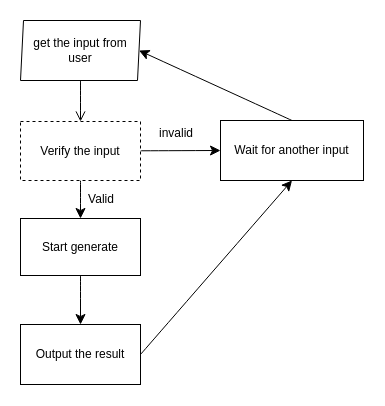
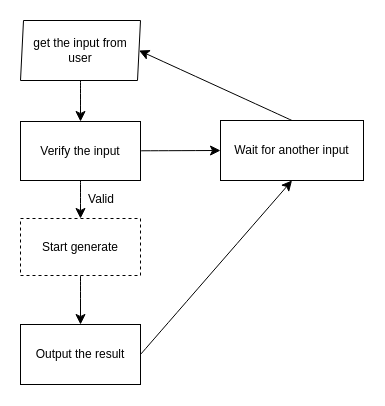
- <mxCell id="2" style="edgeStyle=none;curved=1;rounded=0;orthogonalLoop=1;jettySize=auto;html=1;exitX=0.5;exitY=1;exitDx=0;exitDy=0;entryX=0.5;entryY=0;entryDx=0;entryDy=0;fontSize=12;startSize=8;endSize=8;endArrow=open;" edge="1" parent="1" source="3" target="6"><mxGeometry relative="1" as="geometry" /></mxCell>
+ <mxCell id="2" style="edgeStyle=none;curved=1;rounded=0;orthogonalLoop=1;jettySize=auto;html=1;exitX=0.5;exitY=1;exitDx=0;exitDy=0;entryX=0.5;entryY=0;entryDx=0;entryDy=0;fontSize=12;startSize=8;endSize=8;" edge="1" parent="1" source="3" target="6"><mxGeometry relative="1" as="geometry" /></mxCell>
- <mxCell id="12" value="invalid" style="text;html=1;align=center;verticalAlign=middle;whiteSpace=wrap;rounded=0;" vertex="1" parent="1"><mxGeometry x="146" y="118" width="60" height="30" as="geometry" /></mxCell>
- <mxCell id="6" value="Verify the input" style="rounded=0;whiteSpace=wrap;html=1;dashed=1;" vertex="1" parent="1"><mxGeometry x="20" y="121" width="120" height="59" as="geometry" /></mxCell>
+ <mxCell id="6" value="Verify the input" style="rounded=0;whiteSpace=wrap;html=1;" vertex="1" parent="1"><mxGeometry x="20" y="121" width="120" height="59" as="geometry" /></mxCell>
- <mxCell id="8" value="Start generate" style="rounded=0;whiteSpace=wrap;html=1;" vertex="1" parent="1"><mxGeometry x="20" y="218" width="120" height="57" as="geometry" /></mxCell>
+ <mxCell id="8" value="Start generate" style="rounded=0;whiteSpace=wrap;html=1;dashed=1;" vertex="1" parent="1"><mxGeometry x="20" y="218" width="120" height="57" as="geometry" /></mxCell>
